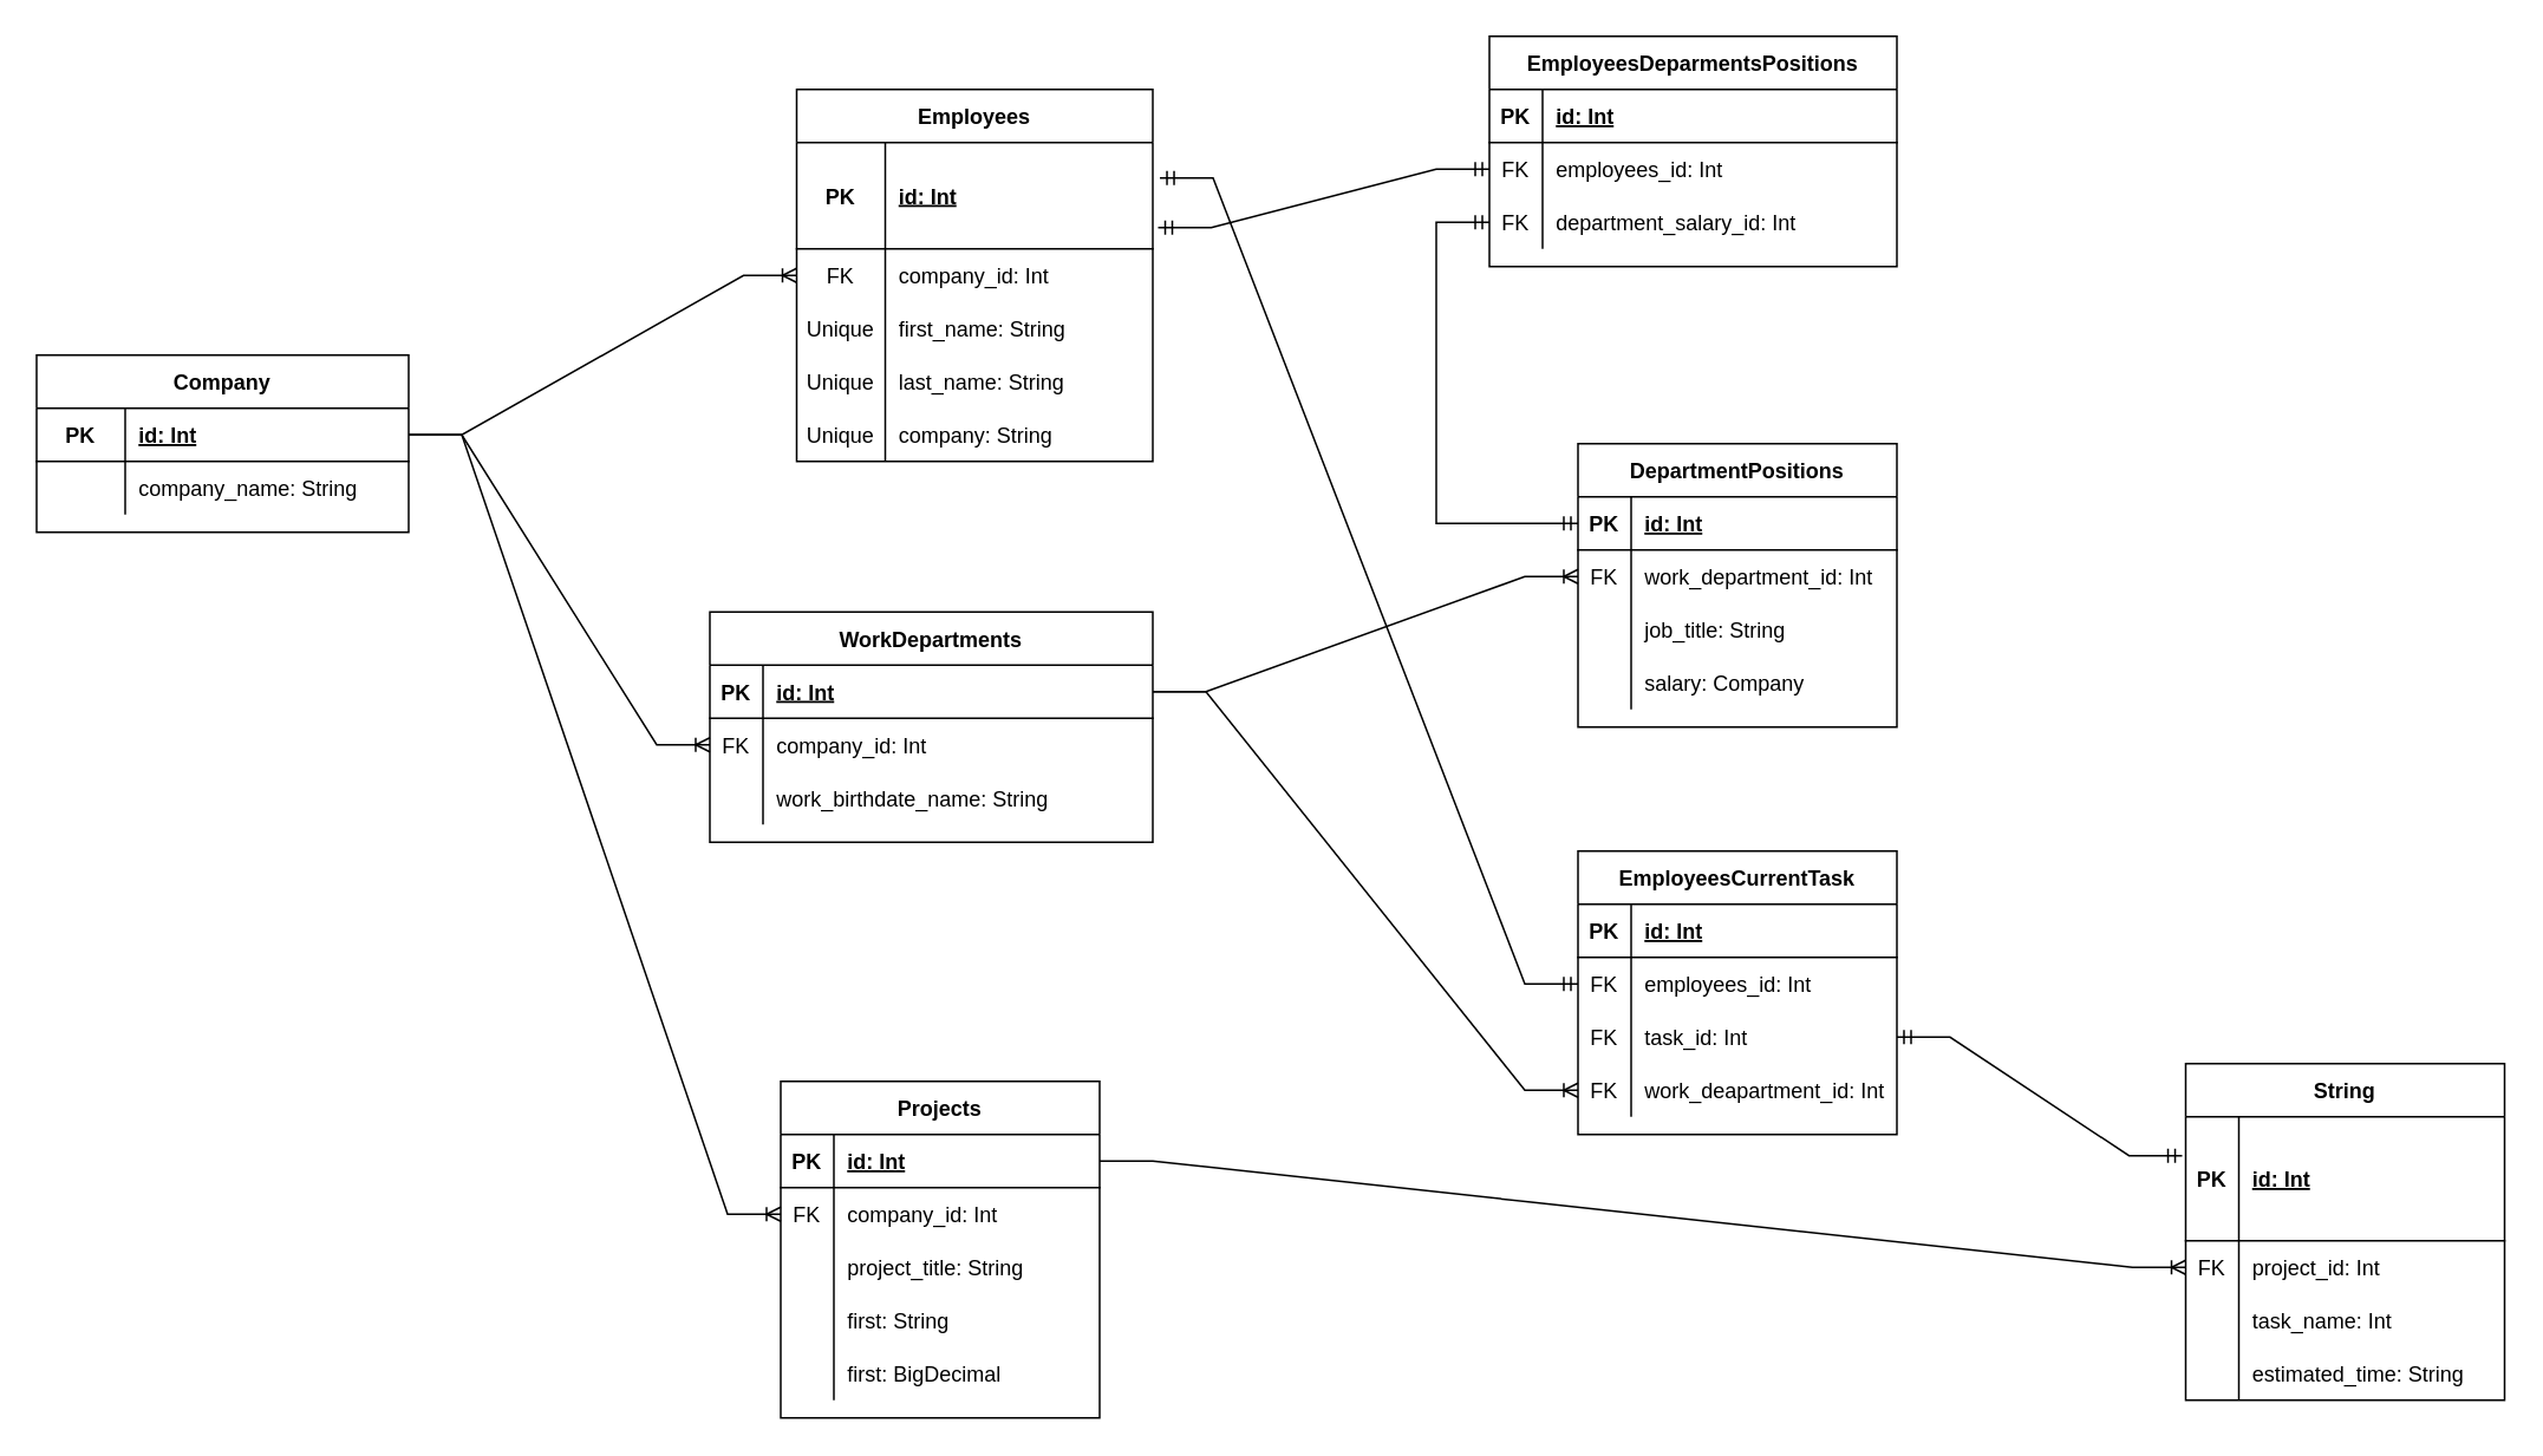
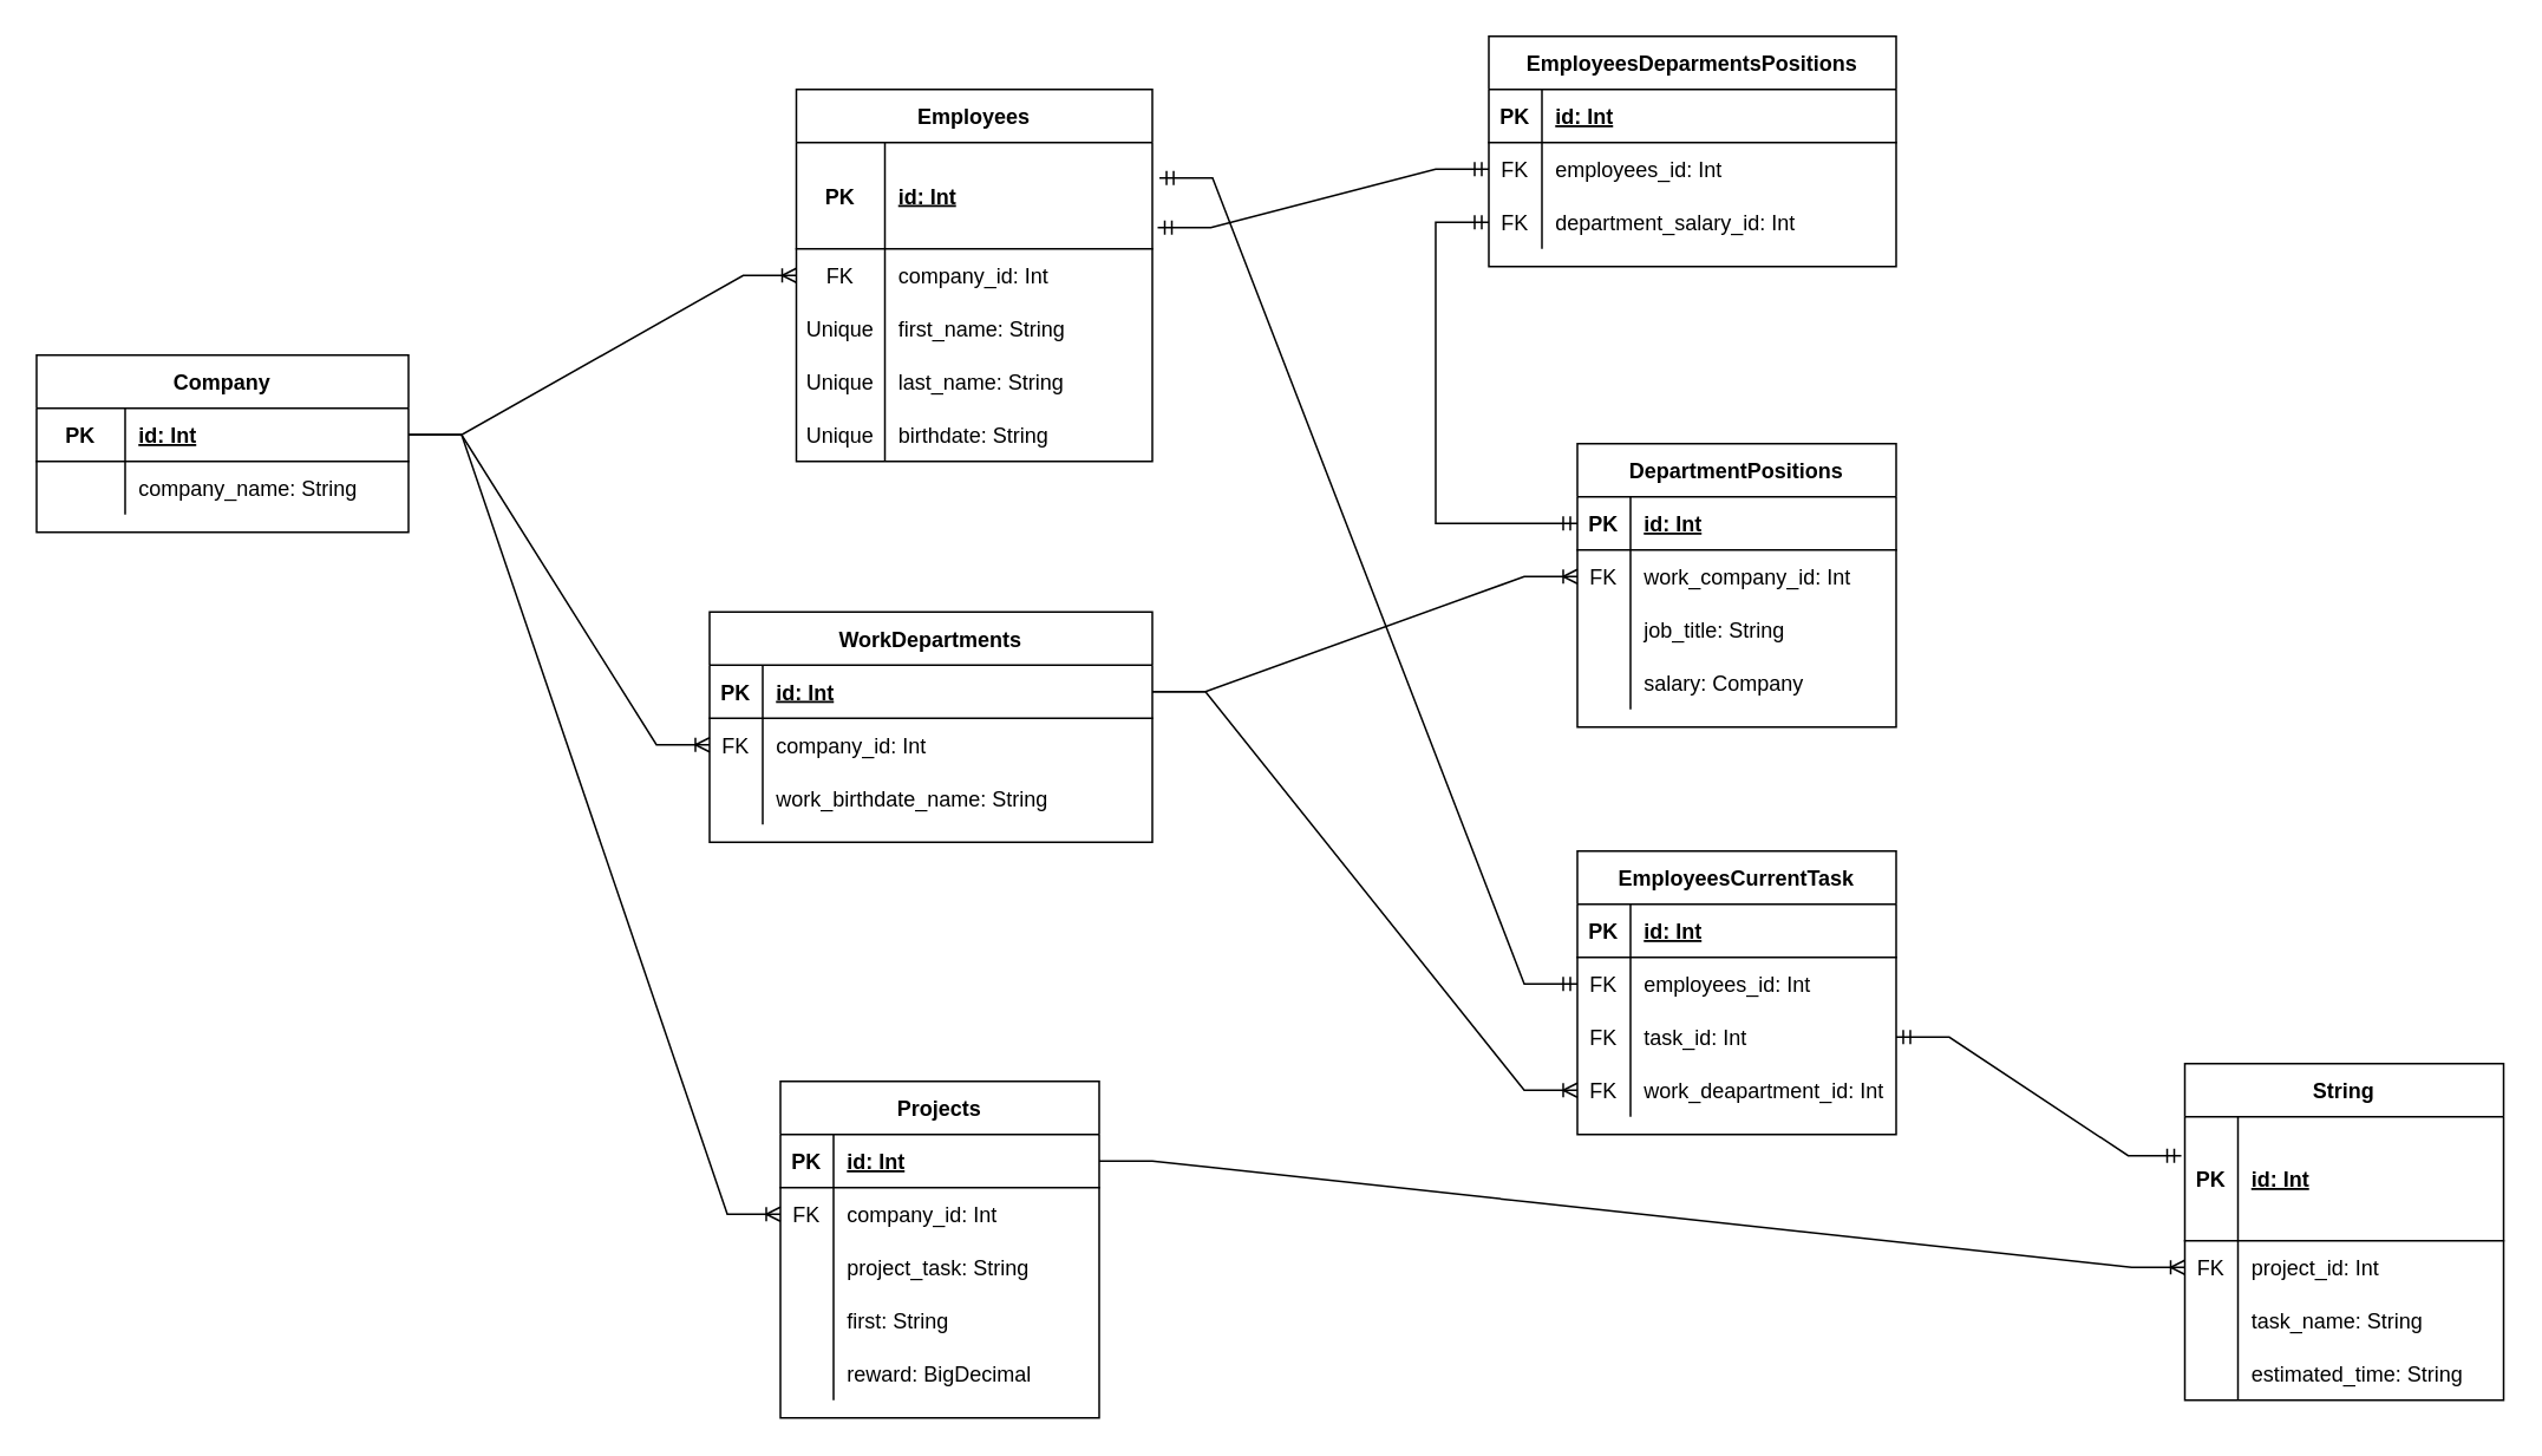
- <mxCell id="24" value="company: String" style="shape=partialRectangle;connectable=0;fillColor=none;top=0;left=0;bottom=0;right=0;align=left;spacingLeft=6;overflow=hidden;" parent="22" vertex="1"><mxGeometry x="50" width="151" height="30" as="geometry"><mxRectangle width="151" height="30" as="alternateBounds" /></mxGeometry></mxCell>
+ <mxCell id="24" value="birthdate: String" style="shape=partialRectangle;connectable=0;fillColor=none;top=0;left=0;bottom=0;right=0;align=left;spacingLeft=6;overflow=hidden;" parent="22" vertex="1"><mxGeometry x="50" width="151" height="30" as="geometry"><mxRectangle width="151" height="30" as="alternateBounds" /></mxGeometry></mxCell>
- <mxCell id="87" value="work_department_id: Int" style="shape=partialRectangle;connectable=0;fillColor=none;top=0;left=0;bottom=0;right=0;align=left;spacingLeft=6;overflow=hidden;" vertex="1" parent="85"><mxGeometry x="30" width="150" height="30" as="geometry"><mxRectangle width="150" height="30" as="alternateBounds" /></mxGeometry></mxCell>
+ <mxCell id="87" value="work_company_id: Int" style="shape=partialRectangle;connectable=0;fillColor=none;top=0;left=0;bottom=0;right=0;align=left;spacingLeft=6;overflow=hidden;" vertex="1" parent="85"><mxGeometry x="30" width="150" height="30" as="geometry"><mxRectangle width="150" height="30" as="alternateBounds" /></mxGeometry></mxCell>
- <mxCell id="45" value="project_title: String" style="shape=partialRectangle;connectable=0;fillColor=none;top=0;left=0;bottom=0;right=0;align=left;spacingLeft=6;overflow=hidden;" parent="43" vertex="1"><mxGeometry x="30" width="150" height="30" as="geometry"><mxRectangle width="150" height="30" as="alternateBounds" /></mxGeometry></mxCell>
+ <mxCell id="45" value="project_task: String" style="shape=partialRectangle;connectable=0;fillColor=none;top=0;left=0;bottom=0;right=0;align=left;spacingLeft=6;overflow=hidden;" parent="43" vertex="1"><mxGeometry x="30" width="150" height="30" as="geometry"><mxRectangle width="150" height="30" as="alternateBounds" /></mxGeometry></mxCell>
- <mxCell id="62" value="task_name: Int" style="shape=partialRectangle;connectable=0;fillColor=none;top=0;left=0;bottom=0;right=0;align=left;spacingLeft=6;overflow=hidden;" parent="60" vertex="1"><mxGeometry x="30" width="150" height="30" as="geometry"><mxRectangle width="150" height="30" as="alternateBounds" /></mxGeometry></mxCell>
+ <mxCell id="62" value="task_name: String" style="shape=partialRectangle;connectable=0;fillColor=none;top=0;left=0;bottom=0;right=0;align=left;spacingLeft=6;overflow=hidden;" parent="60" vertex="1"><mxGeometry x="30" width="150" height="30" as="geometry"><mxRectangle width="150" height="30" as="alternateBounds" /></mxGeometry></mxCell>
- <mxCell id="51" value="first: BigDecimal" style="shape=partialRectangle;connectable=0;fillColor=none;top=0;left=0;bottom=0;right=0;align=left;spacingLeft=6;overflow=hidden;" parent="49" vertex="1"><mxGeometry x="30" width="150" height="30" as="geometry"><mxRectangle width="150" height="30" as="alternateBounds" /></mxGeometry></mxCell>
+ <mxCell id="51" value="reward: BigDecimal" style="shape=partialRectangle;connectable=0;fillColor=none;top=0;left=0;bottom=0;right=0;align=left;spacingLeft=6;overflow=hidden;" parent="49" vertex="1"><mxGeometry x="30" width="150" height="30" as="geometry"><mxRectangle width="150" height="30" as="alternateBounds" /></mxGeometry></mxCell>
